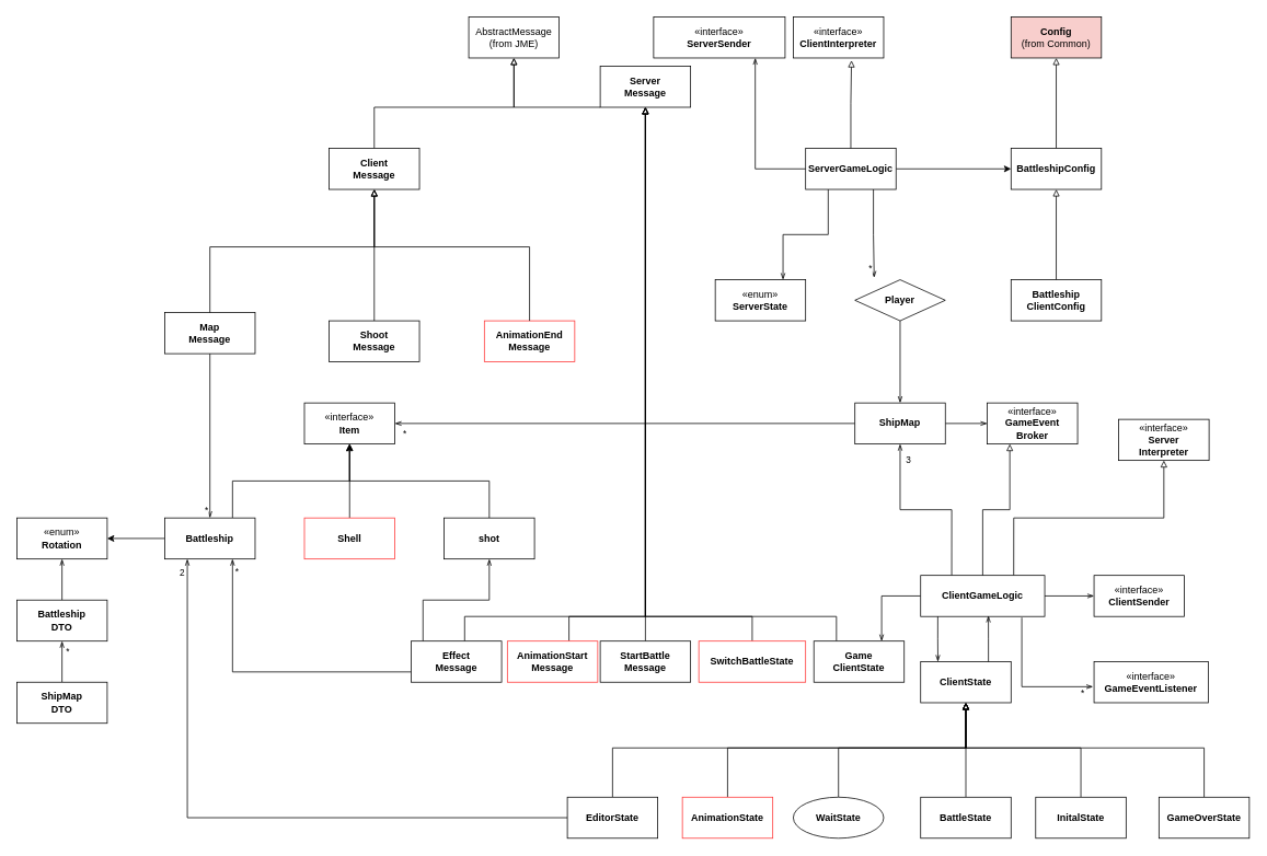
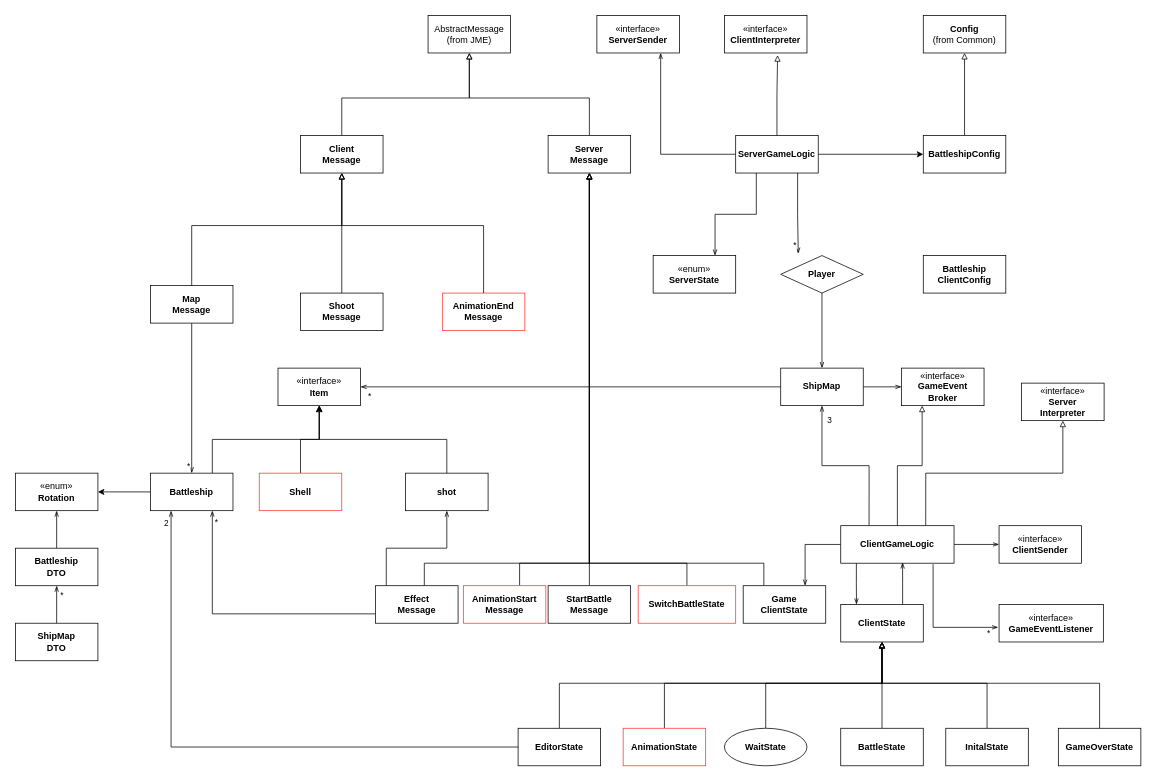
- <mxCell id="8" value="«interface»&lt;br&gt;&lt;b&gt;ServerSender&lt;/b&gt;" style="html=1;whiteSpace=wrap;" parent="1" vertex="1"><mxGeometry x="795" y="20" width="160" height="50" as="geometry" /></mxCell>
+ <mxCell id="8" value="«interface»&lt;br&gt;&lt;b&gt;ServerSender&lt;/b&gt;" style="html=1;whiteSpace=wrap;" parent="1" vertex="1"><mxGeometry x="795" y="20" width="110" height="50" as="geometry" /></mxCell>
- <mxCell id="47" value="&lt;b&gt;Config&lt;/b&gt;&lt;div&gt;(from Common)&lt;/div&gt;" style="html=1;whiteSpace=wrap;fillColor=#f8cecc;" parent="1" vertex="1"><mxGeometry x="1230" y="20" width="110" height="50" as="geometry" /></mxCell>
+ <mxCell id="47" value="&lt;b&gt;Config&lt;/b&gt;&lt;div&gt;(from Common)&lt;/div&gt;" style="html=1;whiteSpace=wrap;" parent="1" vertex="1"><mxGeometry x="1230" y="20" width="110" height="50" as="geometry" /></mxCell>
- <mxCell id="50" value="Server&lt;div&gt;Message&lt;/div&gt;" style="html=1;whiteSpace=wrap;fontStyle=1" parent="1" vertex="1"><mxGeometry x="730" y="80" width="110" height="50" as="geometry" /></mxCell>
+ <mxCell id="50" value="Server&lt;div&gt;Message&lt;/div&gt;" style="html=1;whiteSpace=wrap;fontStyle=1" parent="1" vertex="1"><mxGeometry x="730" y="180" width="110" height="50" as="geometry" /></mxCell>
- <mxCell id="9" style="edgeStyle=orthogonalEdgeStyle;rounded=0;orthogonalLoop=1;jettySize=auto;html=1;entryX=0.5;entryY=1;entryDx=0;entryDy=0;endArrow=block;endFill=0;" parent="1" source="10" target="46" edge="1"><mxGeometry relative="1" as="geometry" /></mxCell>
- <mxCell id="14" value="Shell" style="html=1;whiteSpace=wrap;fontStyle=1;strokeColor=#FF3333;" parent="1" vertex="1"><mxGeometry x="370" y="630" width="110" height="50" as="geometry" /></mxCell>
+ <mxCell id="14" value="Shell" style="html=1;whiteSpace=wrap;fontStyle=1;strokeColor=#FF3333;" parent="1" vertex="1"><mxGeometry x="345" y="630" width="110" height="50" as="geometry" /></mxCell>
